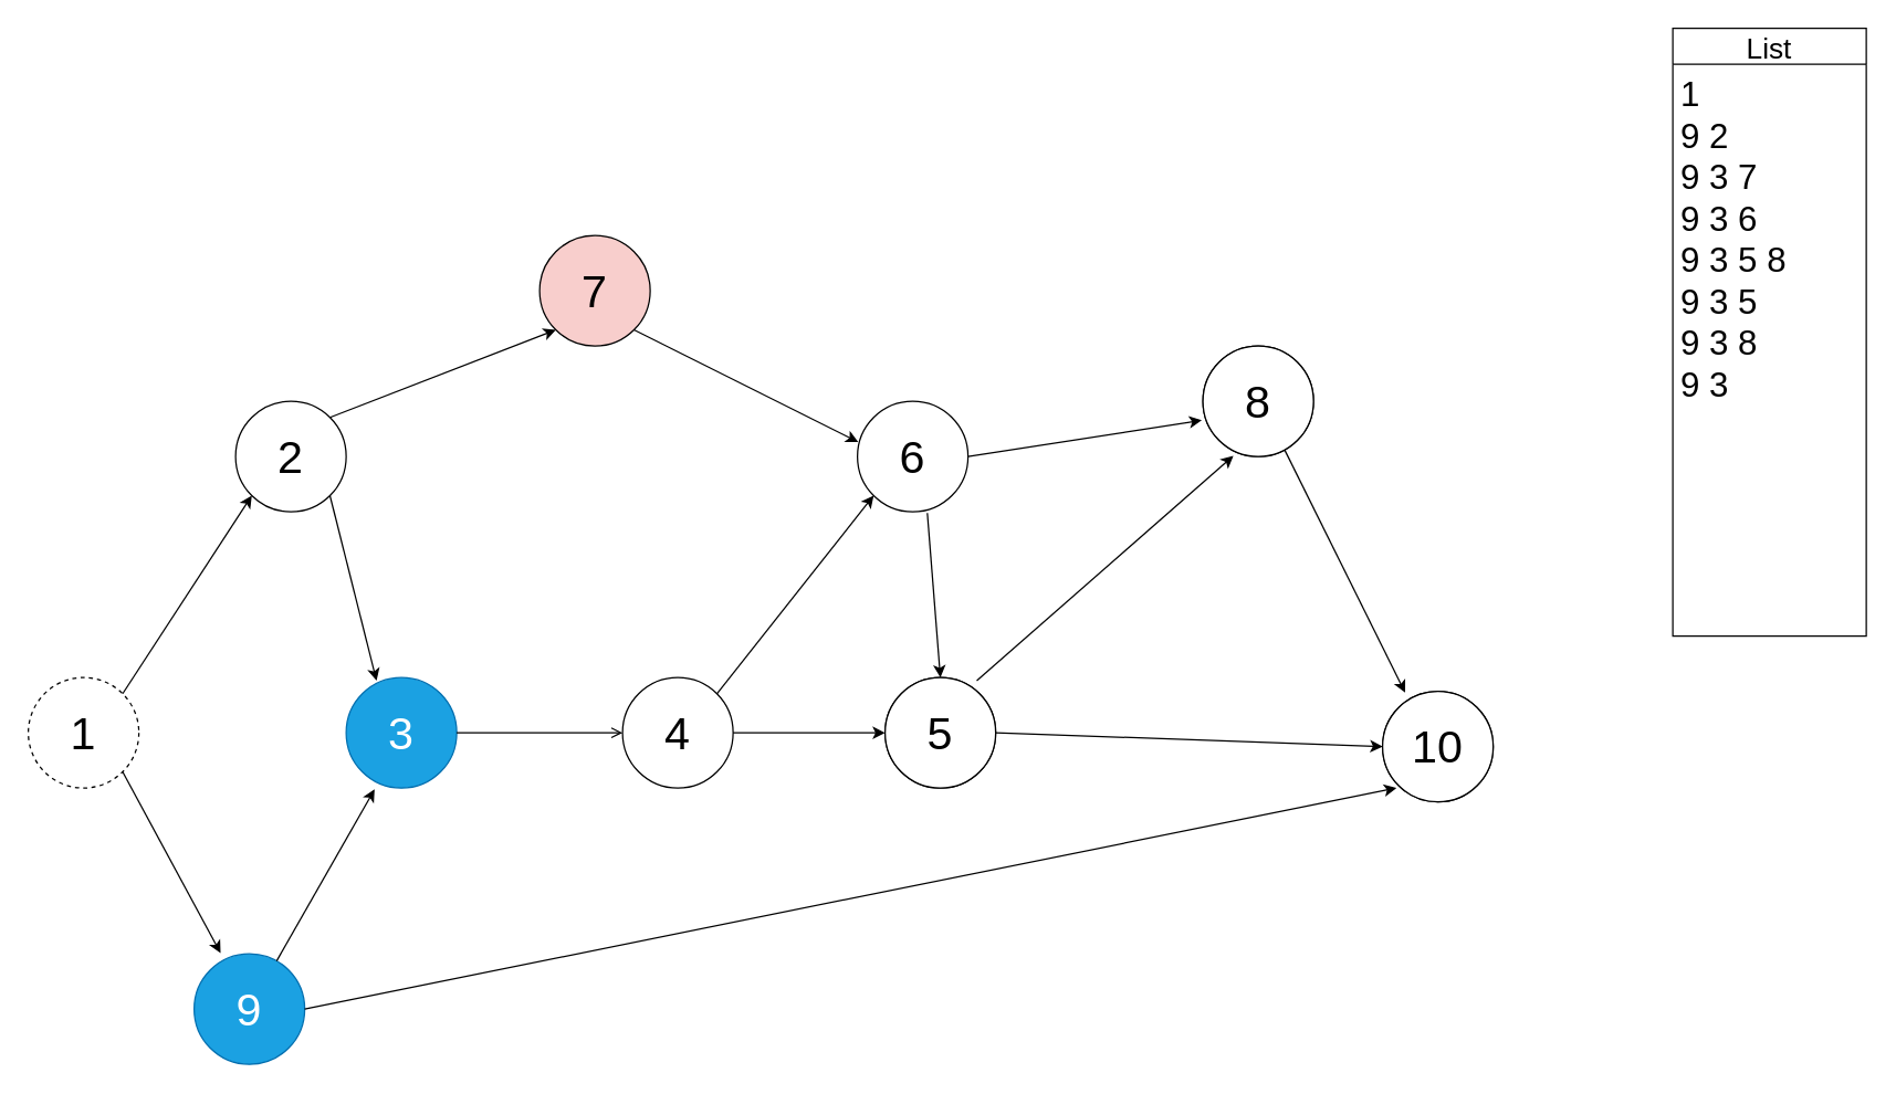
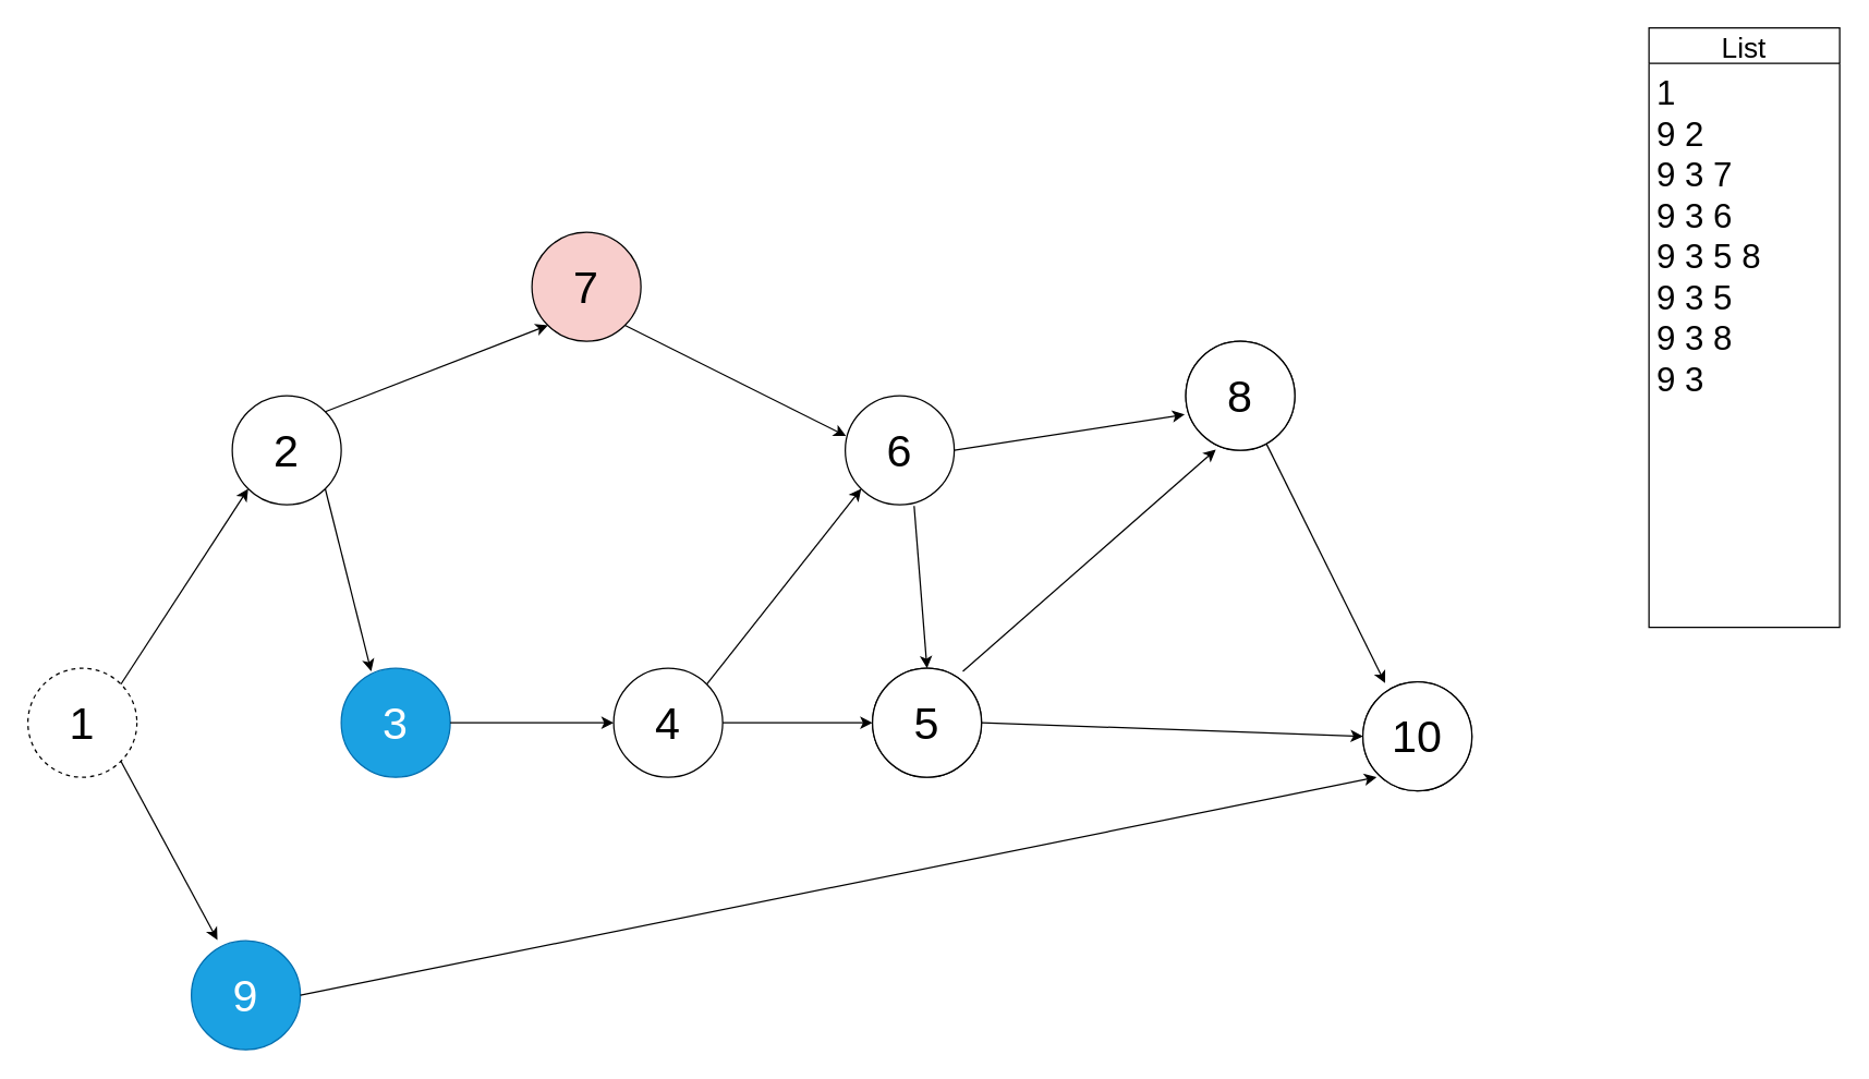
- <mxCell id="21" value="&lt;span style=&quot;color: rgba(0 , 0 , 0 , 0) ; font-family: monospace ; font-size: 0px&quot;&gt;%3CmxGraphModel%3E%3Croot%3E%3CmxCell%20id%3D%220%22%2F%3E%3CmxCell%20id%3D%221%22%20parent%3D%220%22%2F%3E%3CmxCell%20id%3D%222%22%20value%3D%22%22%20style%3D%22endArrow%3Dclassic%3Bhtml%3D1%3BfontSize%3D33%3BexitX%3D1%3BexitY%3D0.5%3BexitDx%3D0%3BexitDy%3D0%3BentryX%3D0%3BentryY%3D0.5%3BentryDx%3D0%3BentryDy%3D0%3B%22%20edge%3D%221%22%20parent%3D%221%22%3E%3CmxGeometry%20width%3D%2250%22%20height%3D%2250%22%20relative%3D%221%22%20as%3D%22geometry%22%3E%3CmxPoint%20x%3D%22-350%22%20y%3D%22180%22%20as%3D%22sourcePoint%22%2F%3E%3CmxPoint%20x%3D%22-230%22%20y%3D%22180%22%20as%3D%22targetPoint%22%2F%3E%3C%2FmxGeometry%3E%3C%2FmxCell%3E%3C%2Froot%3E%3C%2FmxGraphModel%3E&lt;/span&gt;" style="endArrow=open;html=1;fontSize=33;exitX=1;exitY=0.5;exitDx=0;exitDy=0;entryX=0;entryY=0.5;entryDx=0;entryDy=0;" parent="1" source="6" target="8" edge="1"><mxGeometry width="50" height="50" relative="1" as="geometry"><mxPoint x="248.284" y="368.284" as="sourcePoint" /><mxPoint x="282" y="502.32" as="targetPoint" /></mxGeometry></mxCell>
+ <mxCell id="21" value="&lt;span style=&quot;color: rgba(0 , 0 , 0 , 0) ; font-family: monospace ; font-size: 0px&quot;&gt;%3CmxGraphModel%3E%3Croot%3E%3CmxCell%20id%3D%220%22%2F%3E%3CmxCell%20id%3D%221%22%20parent%3D%220%22%2F%3E%3CmxCell%20id%3D%222%22%20value%3D%22%22%20style%3D%22endArrow%3Dclassic%3Bhtml%3D1%3BfontSize%3D33%3BexitX%3D1%3BexitY%3D0.5%3BexitDx%3D0%3BexitDy%3D0%3BentryX%3D0%3BentryY%3D0.5%3BentryDx%3D0%3BentryDy%3D0%3B%22%20edge%3D%221%22%20parent%3D%221%22%3E%3CmxGeometry%20width%3D%2250%22%20height%3D%2250%22%20relative%3D%221%22%20as%3D%22geometry%22%3E%3CmxPoint%20x%3D%22-350%22%20y%3D%22180%22%20as%3D%22sourcePoint%22%2F%3E%3CmxPoint%20x%3D%22-230%22%20y%3D%22180%22%20as%3D%22targetPoint%22%2F%3E%3C%2FmxGeometry%3E%3C%2FmxCell%3E%3C%2Froot%3E%3C%2FmxGraphModel%3E&lt;/span&gt;" style="endArrow=classic;html=1;fontSize=33;exitX=1;exitY=0.5;exitDx=0;exitDy=0;entryX=0;entryY=0.5;entryDx=0;entryDy=0;" parent="1" source="6" target="8" edge="1"><mxGeometry width="50" height="50" relative="1" as="geometry"><mxPoint x="248.284" y="368.284" as="sourcePoint" /><mxPoint x="282" y="502.32" as="targetPoint" /></mxGeometry></mxCell>
- <mxCell id="31" value="" style="endArrow=classic;html=1;fontSize=33;entryX=0.257;entryY=1.012;entryDx=0;entryDy=0;entryPerimeter=0;" parent="1" source="7" target="6" edge="1"><mxGeometry width="50" height="50" relative="1" as="geometry"><mxPoint x="999.12" y="395.2" as="sourcePoint" /><mxPoint x="370" y="660" as="targetPoint" /></mxGeometry></mxCell>
